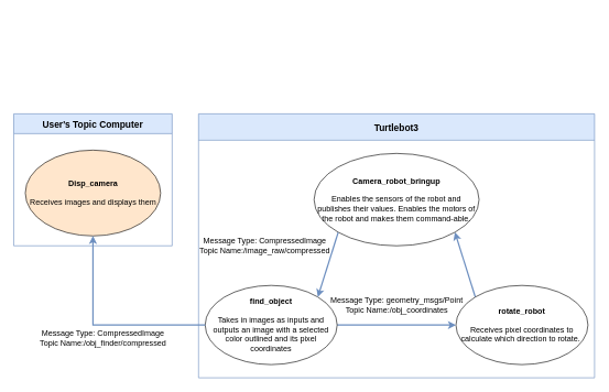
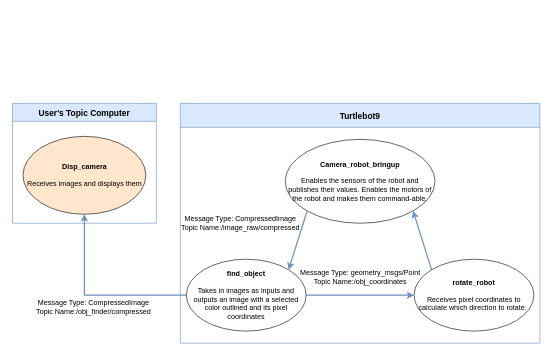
- <mxCell id="6" value="Turtlebot3" style="swimlane;startSize=40;horizontal=1;containerType=tree;fontSize=14;fillColor=#dae8fc;strokeColor=#6c8ebf;" parent="1" vertex="1"><mxGeometry x="300" y="172" width="600" height="400" as="geometry"><mxRectangle x="470" y="400" width="120" height="30" as="alternateBounds" /></mxGeometry></mxCell>
+ <mxCell id="6" value="Turtlebot9" style="swimlane;startSize=40;horizontal=1;containerType=tree;fontSize=14;fillColor=#dae8fc;strokeColor=#6c8ebf;" parent="1" vertex="1"><mxGeometry x="300" y="172" width="600" height="400" as="geometry"><mxRectangle x="470" y="400" width="120" height="30" as="alternateBounds" /></mxGeometry></mxCell>
